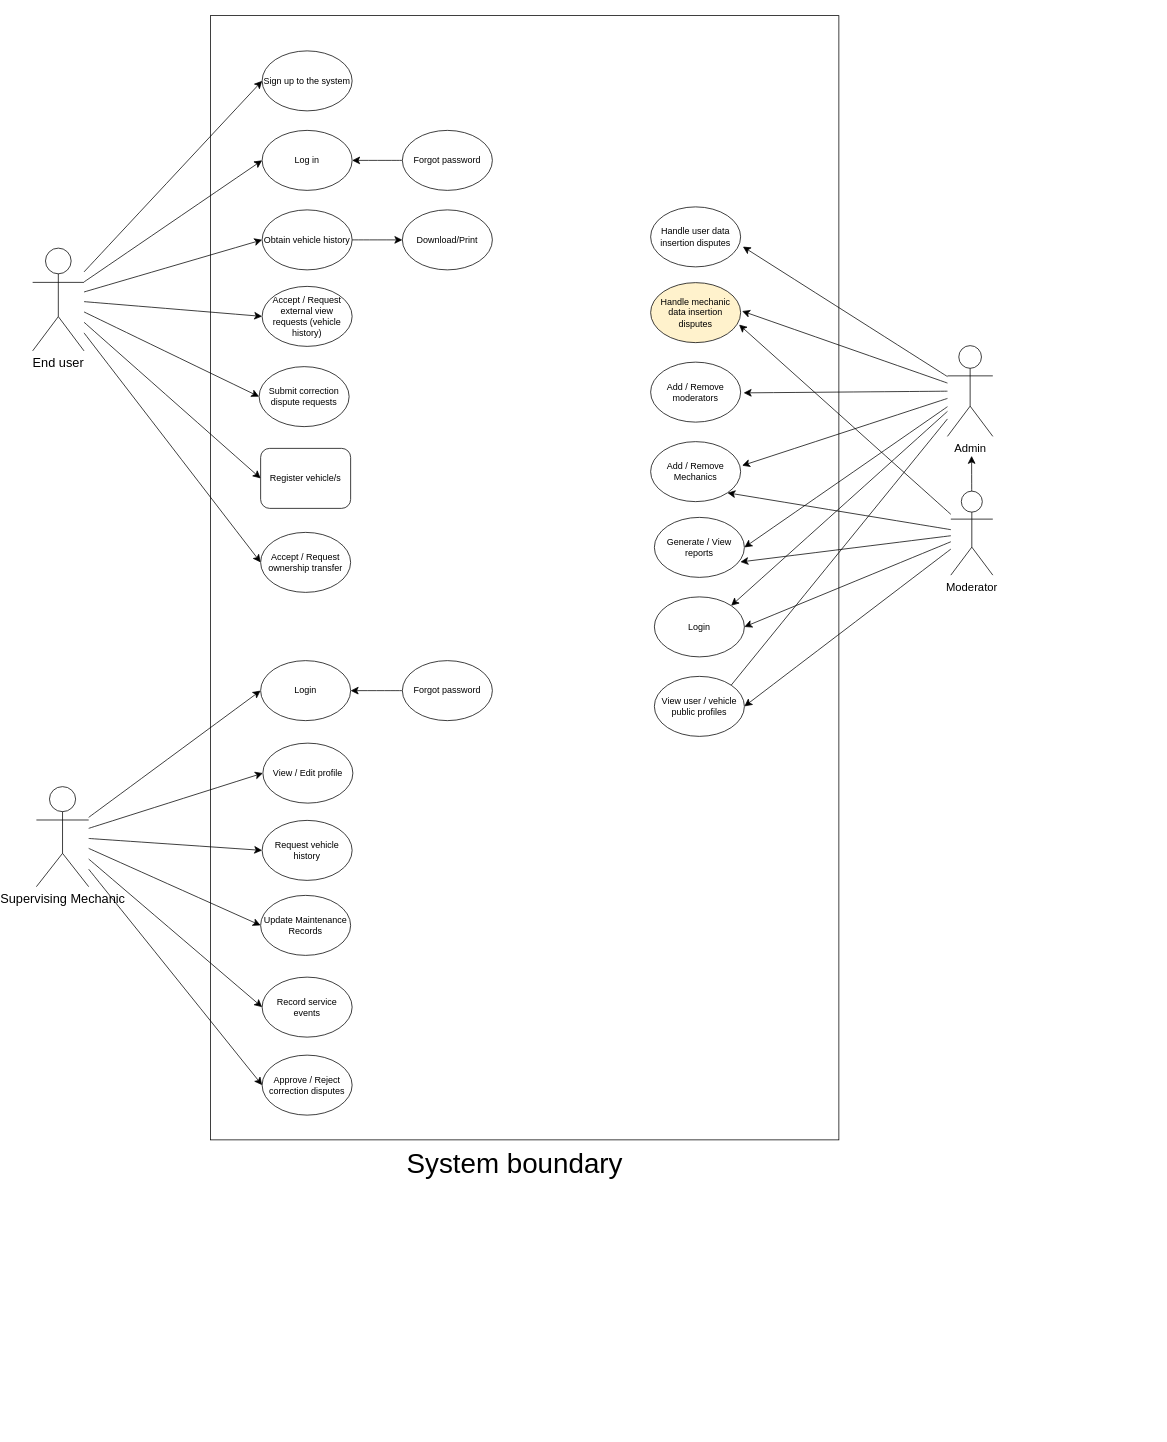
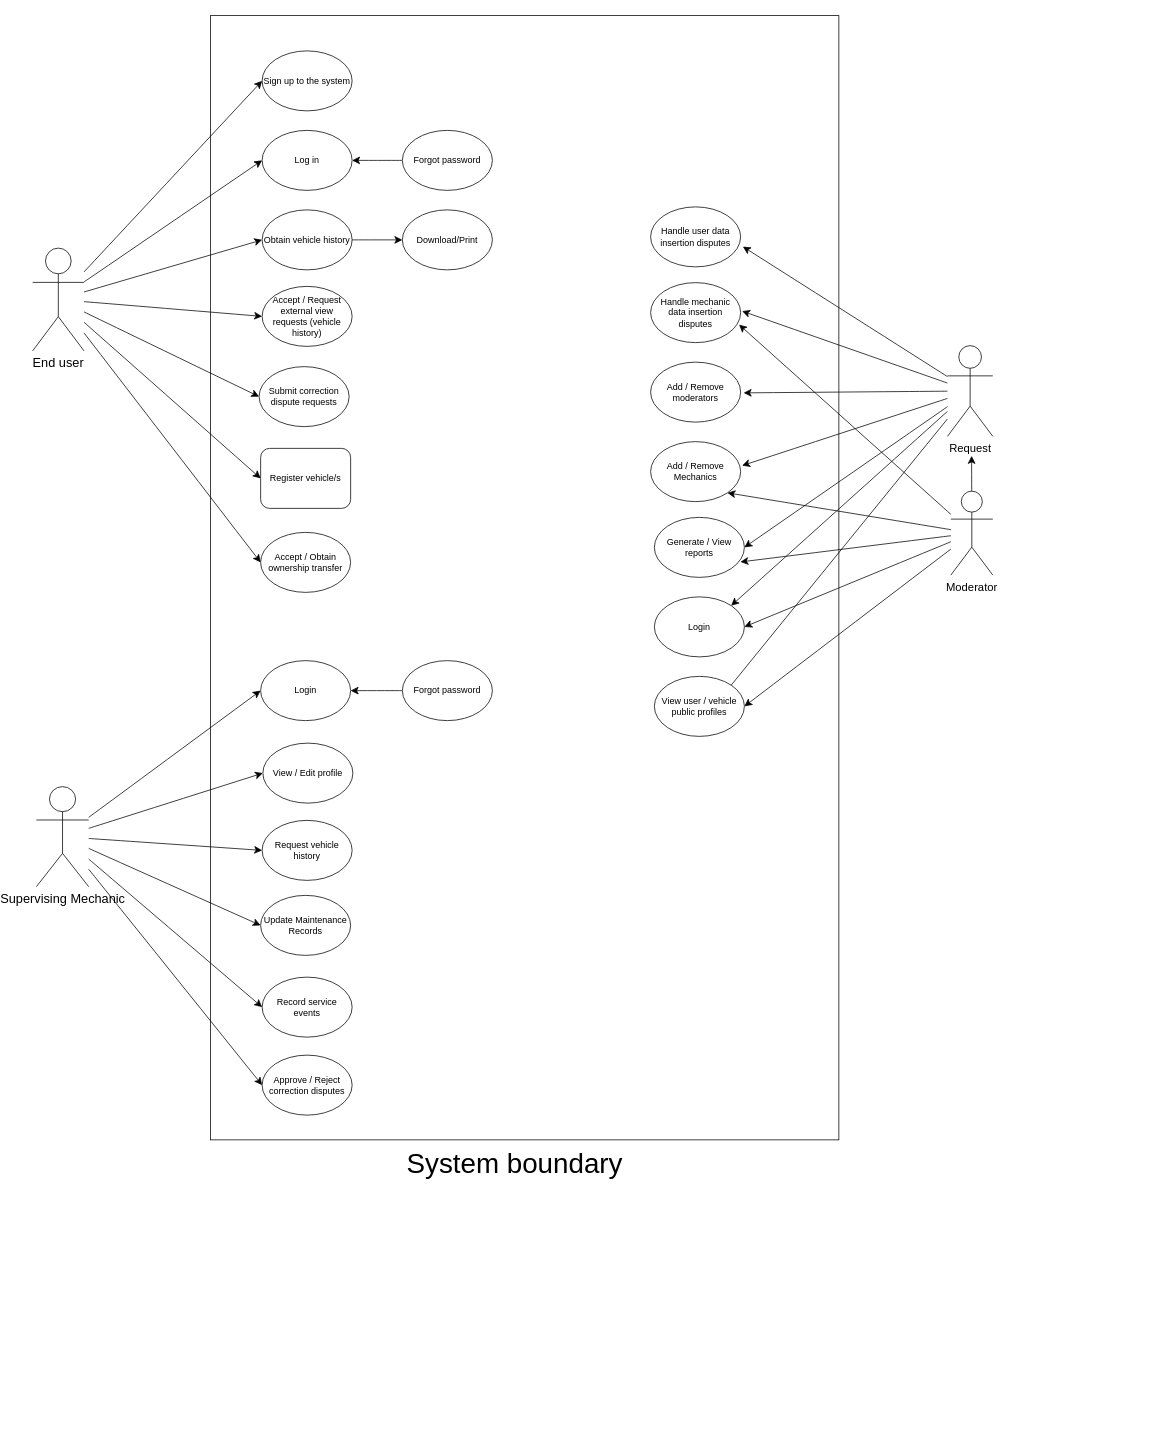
- <mxCell id="38" value="Handle mechanic data insertion disputes" style="ellipse;whiteSpace=wrap;html=1;fillColor=#fff2cc;" vertex="1" parent="35"><mxGeometry width="120" height="80" as="geometry" /></mxCell>
+ <mxCell id="38" value="Handle mechanic data insertion disputes" style="ellipse;whiteSpace=wrap;html=1;" vertex="1" parent="35"><mxGeometry width="120" height="80" as="geometry" /></mxCell>
- <mxCell id="10" value="&lt;font style=&quot;font-size: 15px;&quot;&gt;Admin&lt;/font&gt;" style="shape=umlActor;verticalLabelPosition=bottom;verticalAlign=top;html=1;outlineConnect=0;" vertex="1" parent="9"><mxGeometry x="-2.25" y="7" width="60.5" height="121" as="geometry" /></mxCell>
+ <mxCell id="10" value="&lt;font style=&quot;font-size: 15px;&quot;&gt;Request&lt;/font&gt;" style="shape=umlActor;verticalLabelPosition=bottom;verticalAlign=top;html=1;outlineConnect=0;" vertex="1" parent="9"><mxGeometry x="-2.25" y="7" width="60.5" height="121" as="geometry" /></mxCell>
- <mxCell id="18" value="Accept / Request ownership transfer" style="ellipse;whiteSpace=wrap;html=1;" vertex="1" parent="17"><mxGeometry y="229" width="120" height="80" as="geometry" /></mxCell>
+ <mxCell id="18" value="Accept / Obtain ownership transfer" style="ellipse;whiteSpace=wrap;html=1;" vertex="1" parent="17"><mxGeometry y="229" width="120" height="80" as="geometry" /></mxCell>
